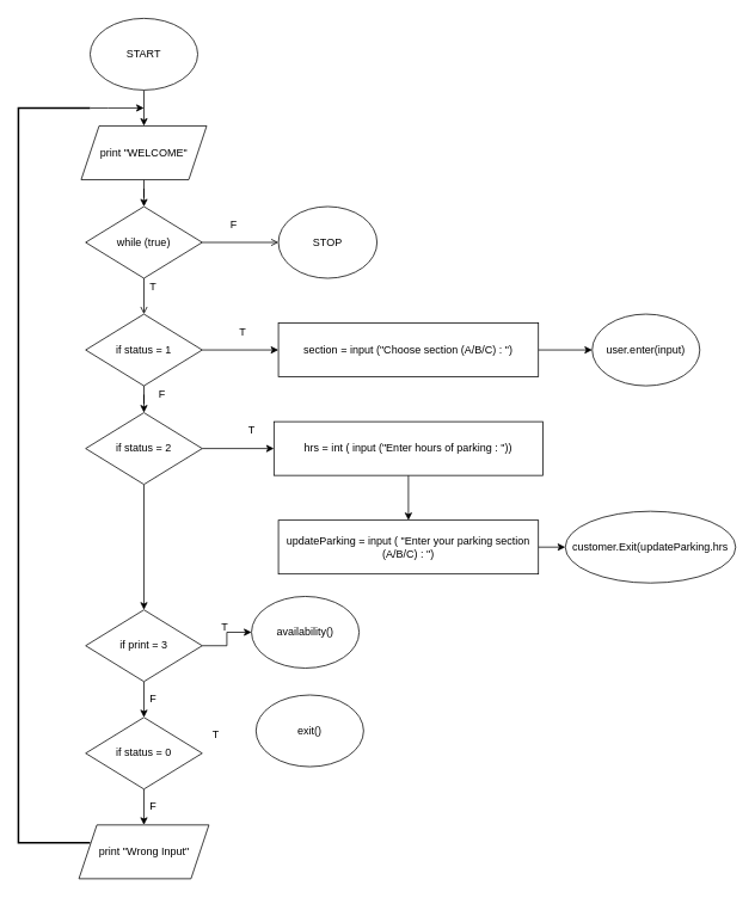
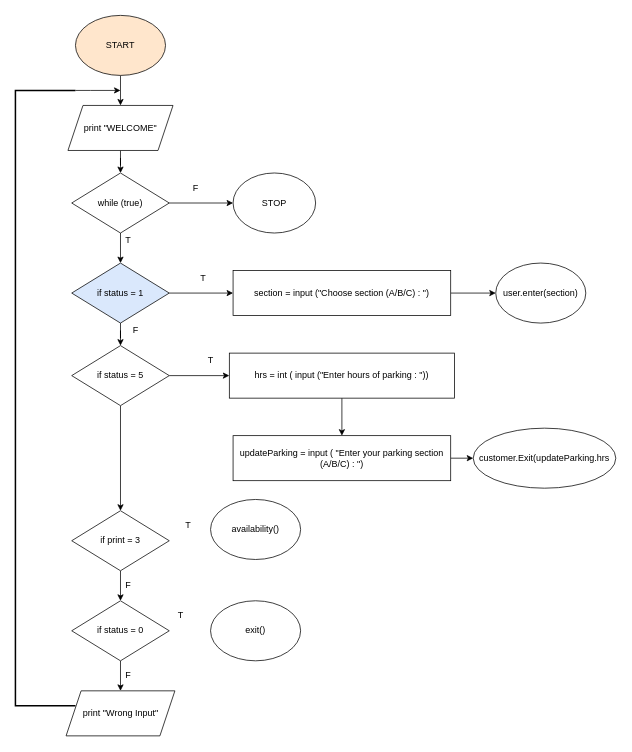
- <mxCell id="3" value="START" style="ellipse;whiteSpace=wrap;html=1;" vertex="1" parent="1"><mxGeometry x="100" y="20" width="120" height="80" as="geometry" /></mxCell>
+ <mxCell id="3" value="START" style="ellipse;whiteSpace=wrap;html=1;fillColor=#ffe6cc;" vertex="1" parent="1"><mxGeometry x="100" y="20" width="120" height="80" as="geometry" /></mxCell>
- <mxCell id="7" style="edgeStyle=orthogonalEdgeStyle;rounded=0;orthogonalLoop=1;jettySize=auto;html=1;exitX=1;exitY=0.5;exitDx=0;exitDy=0;entryX=0;entryY=0.5;entryDx=0;entryDy=0;endArrow=open;" edge="1" parent="1" source="8" target="15"><mxGeometry relative="1" as="geometry" /></mxCell>
+ <mxCell id="7" style="edgeStyle=orthogonalEdgeStyle;rounded=0;orthogonalLoop=1;jettySize=auto;html=1;exitX=1;exitY=0.5;exitDx=0;exitDy=0;entryX=0;entryY=0.5;entryDx=0;entryDy=0;" edge="1" parent="1" source="8" target="15"><mxGeometry relative="1" as="geometry" /></mxCell>
- <mxCell id="6" value="" style="edgeStyle=orthogonalEdgeStyle;rounded=0;orthogonalLoop=1;jettySize=auto;html=1;endArrow=open;" edge="1" parent="1" source="8" target="14"><mxGeometry relative="1" as="geometry" /></mxCell>
+ <mxCell id="6" value="" style="edgeStyle=orthogonalEdgeStyle;rounded=0;orthogonalLoop=1;jettySize=auto;html=1;" edge="1" parent="1" source="8" target="14"><mxGeometry relative="1" as="geometry" /></mxCell>
- <mxCell id="14" value="if status = 1" style="rhombus;whiteSpace=wrap;html=1;" vertex="1" parent="1"><mxGeometry x="95" y="350" width="130" height="80" as="geometry" /></mxCell>
+ <mxCell id="14" value="if status = 1" style="rhombus;whiteSpace=wrap;html=1;fillColor=#dae8fc;" vertex="1" parent="1"><mxGeometry x="95" y="350" width="130" height="80" as="geometry" /></mxCell>
- <mxCell id="30" value="user.enter(input)" style="ellipse;whiteSpace=wrap;html=1;" vertex="1" parent="1"><mxGeometry x="660" y="350" width="120" height="80" as="geometry" /></mxCell>
+ <mxCell id="30" value="user.enter(section)" style="ellipse;whiteSpace=wrap;html=1;" vertex="1" parent="1"><mxGeometry x="660" y="350" width="120" height="80" as="geometry" /></mxCell>
- <mxCell id="11" value="if status = 2" style="rhombus;whiteSpace=wrap;html=1;" vertex="1" parent="1"><mxGeometry x="95" y="460" width="130" height="80" as="geometry" /></mxCell>
+ <mxCell id="11" value="if status = 5" style="rhombus;whiteSpace=wrap;html=1;" vertex="1" parent="1"><mxGeometry x="95" y="460" width="130" height="80" as="geometry" /></mxCell>
- <mxCell id="23" style="edgeStyle=orthogonalEdgeStyle;rounded=0;orthogonalLoop=1;jettySize=auto;html=1;exitX=1;exitY=0.5;exitDx=0;exitDy=0;entryX=0;entryY=0.5;entryDx=0;entryDy=0;" edge="1" parent="1" source="24" target="28"><mxGeometry relative="1" as="geometry" /></mxCell>
- <mxCell id="29" value="exit()" style="ellipse;whiteSpace=wrap;html=1;" vertex="1" parent="1"><mxGeometry x="285" y="775" width="120" height="80" as="geometry" /></mxCell>
+ <mxCell id="29" value="exit()" style="ellipse;whiteSpace=wrap;html=1;" vertex="1" parent="1"><mxGeometry x="280" y="800" width="120" height="80" as="geometry" /></mxCell>
